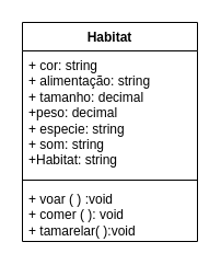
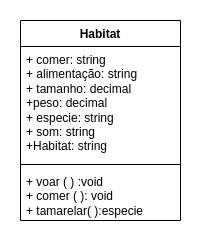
- <mxCell id="3" value="+ cor: string&lt;br&gt;+ alimentação: string&lt;br&gt;+ tamanho: decimal&lt;br&gt;+peso: decimal&lt;br&gt;+ especie: string&lt;br&gt;+ som: string&lt;br&gt;+Habitat: string" style="text;strokeColor=none;fillColor=none;align=left;verticalAlign=top;spacingLeft=4;spacingRight=4;overflow=hidden;rotatable=0;points=[[0,0.5],[1,0.5]];portConstraint=eastwest;whiteSpace=wrap;html=1;" vertex="1" parent="2"><mxGeometry y="26" width="160" height="114" as="geometry" /></mxCell>
+ <mxCell id="3" value="+ comer: string&lt;br&gt;+ alimentação: string&lt;br&gt;+ tamanho: decimal&lt;br&gt;+peso: decimal&lt;br&gt;+ especie: string&lt;br&gt;+ som: string&lt;br&gt;+Habitat: string" style="text;strokeColor=none;fillColor=none;align=left;verticalAlign=top;spacingLeft=4;spacingRight=4;overflow=hidden;rotatable=0;points=[[0,0.5],[1,0.5]];portConstraint=eastwest;whiteSpace=wrap;html=1;" vertex="1" parent="2"><mxGeometry y="26" width="160" height="114" as="geometry" /></mxCell>
- <mxCell id="5" value="+ voar ( ) :void&lt;br&gt;+ comer ( ): void&lt;br&gt;+ tamarelar( ):void" style="text;strokeColor=none;fillColor=none;align=left;verticalAlign=top;spacingLeft=4;spacingRight=4;overflow=hidden;rotatable=0;points=[[0,0.5],[1,0.5]];portConstraint=eastwest;whiteSpace=wrap;html=1;" vertex="1" parent="2"><mxGeometry y="148" width="160" height="52" as="geometry" /></mxCell>
+ <mxCell id="5" value="+ voar ( ) :void&lt;br&gt;+ comer ( ): void&lt;br&gt;+ tamarelar( ):especie" style="text;strokeColor=none;fillColor=none;align=left;verticalAlign=top;spacingLeft=4;spacingRight=4;overflow=hidden;rotatable=0;points=[[0,0.5],[1,0.5]];portConstraint=eastwest;whiteSpace=wrap;html=1;" vertex="1" parent="2"><mxGeometry y="148" width="160" height="52" as="geometry" /></mxCell>
